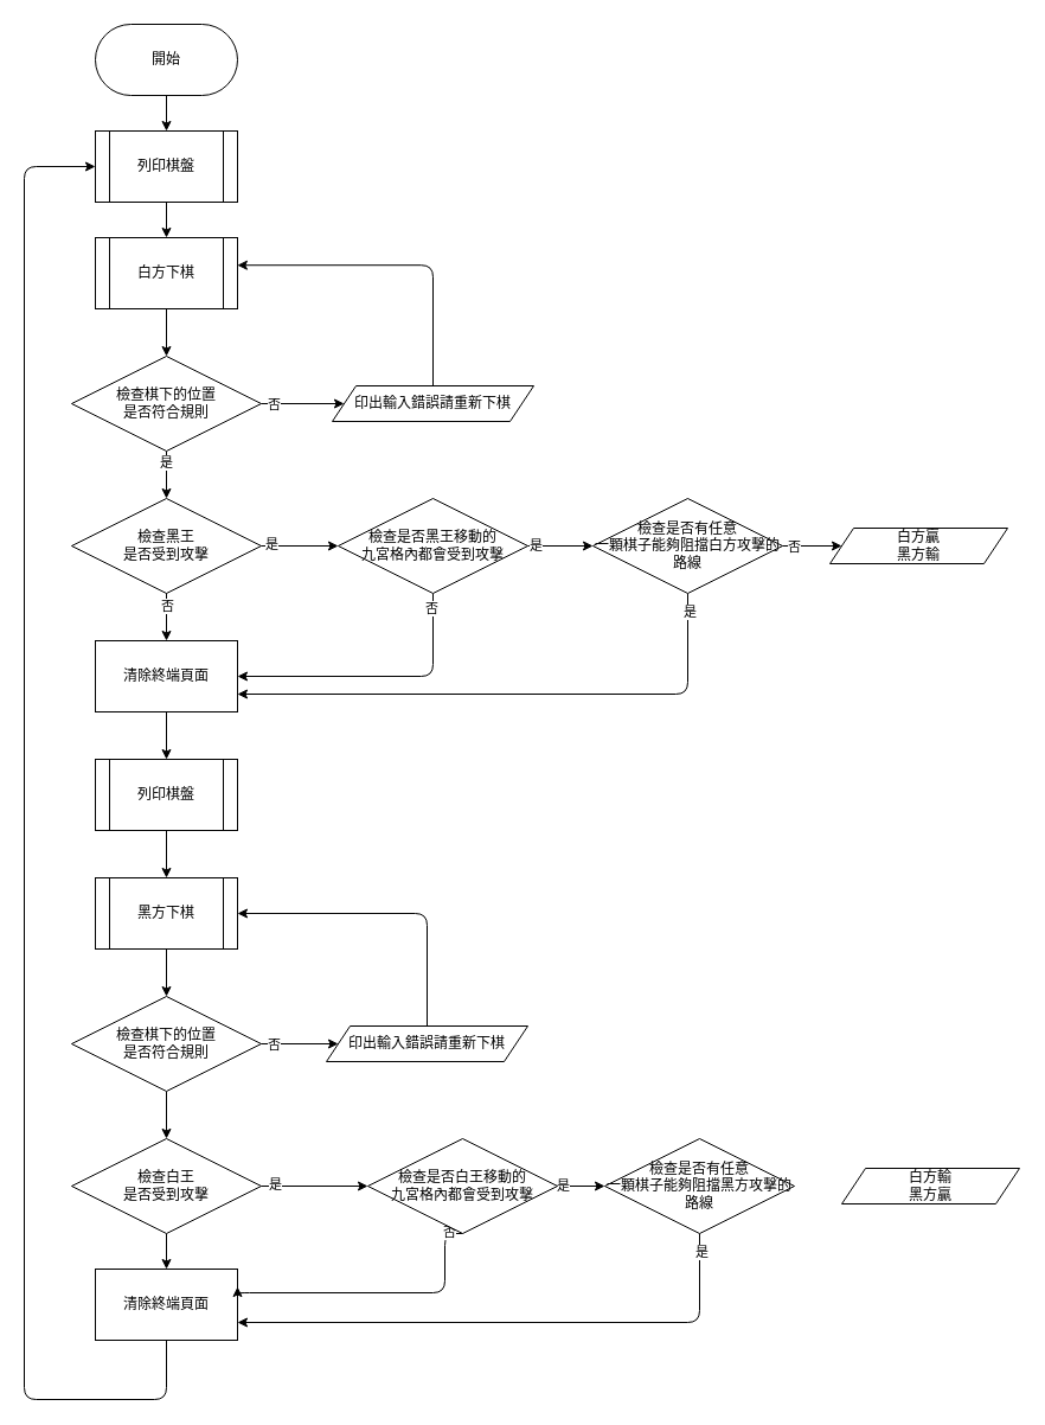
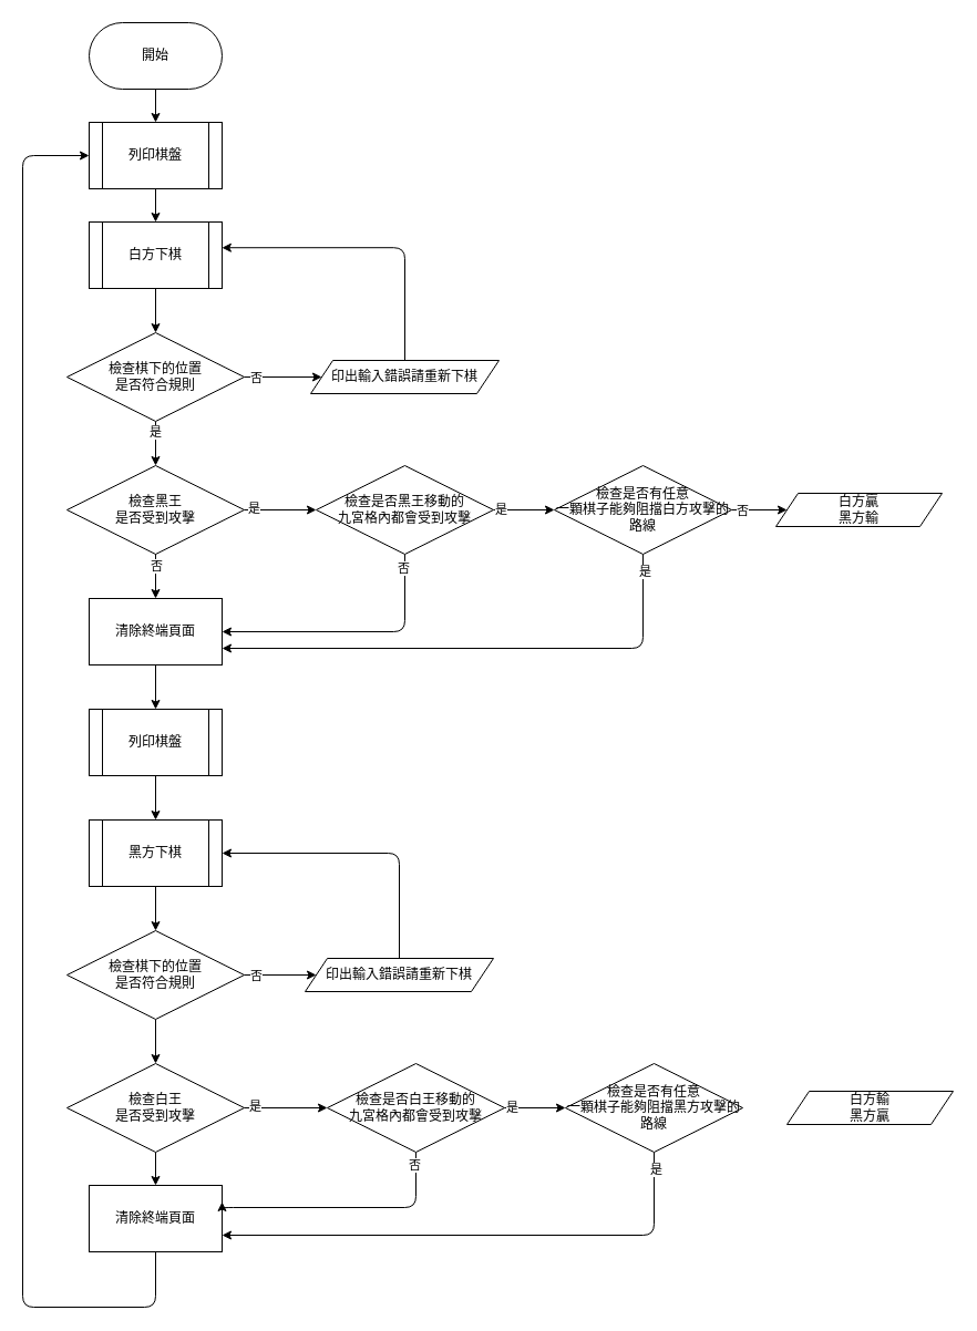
- <mxCell id="53" value="檢查是否白王移動的&lt;br&gt;九宮格內都會受到攻擊" style="rhombus;whiteSpace=wrap;html=1;" vertex="1" parent="1"><mxGeometry x="310" y="960" width="160" height="80" as="geometry" /></mxCell>
+ <mxCell id="53" value="檢查是否白王移動的&lt;br&gt;九宮格內都會受到攻擊" style="rhombus;whiteSpace=wrap;html=1;" vertex="1" parent="1"><mxGeometry x="295" y="960" width="160" height="80" as="geometry" /></mxCell>
